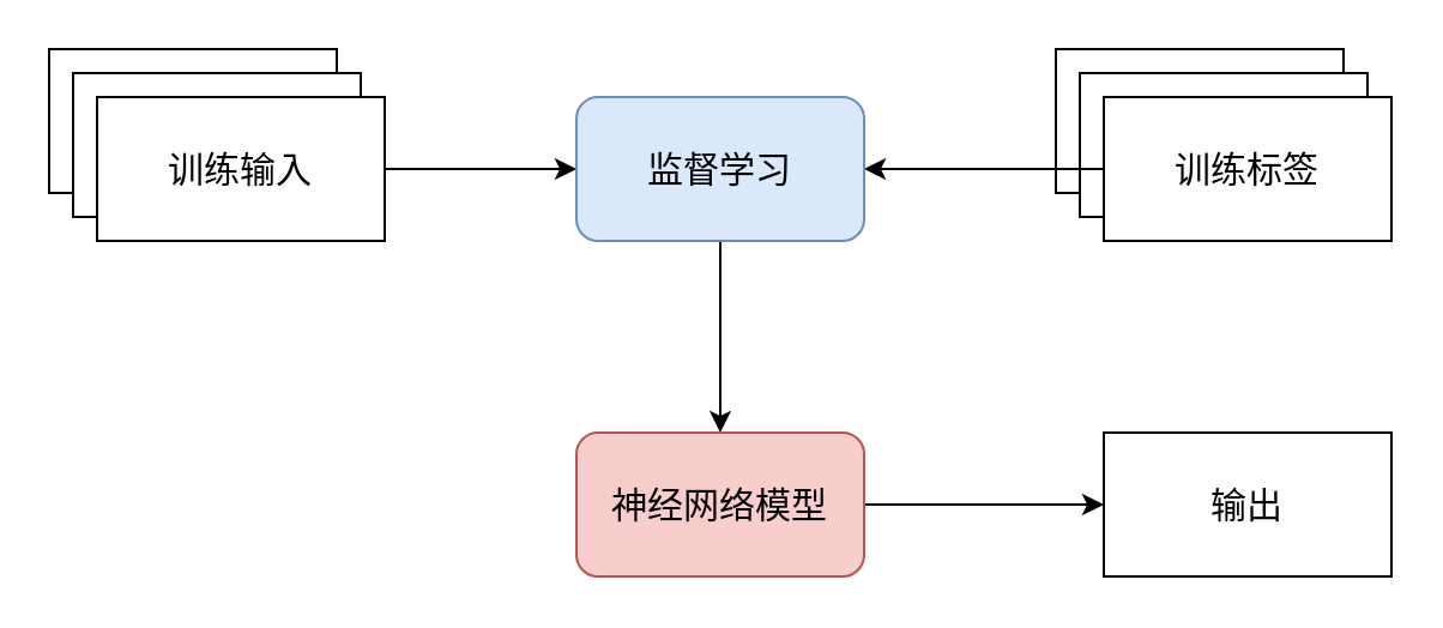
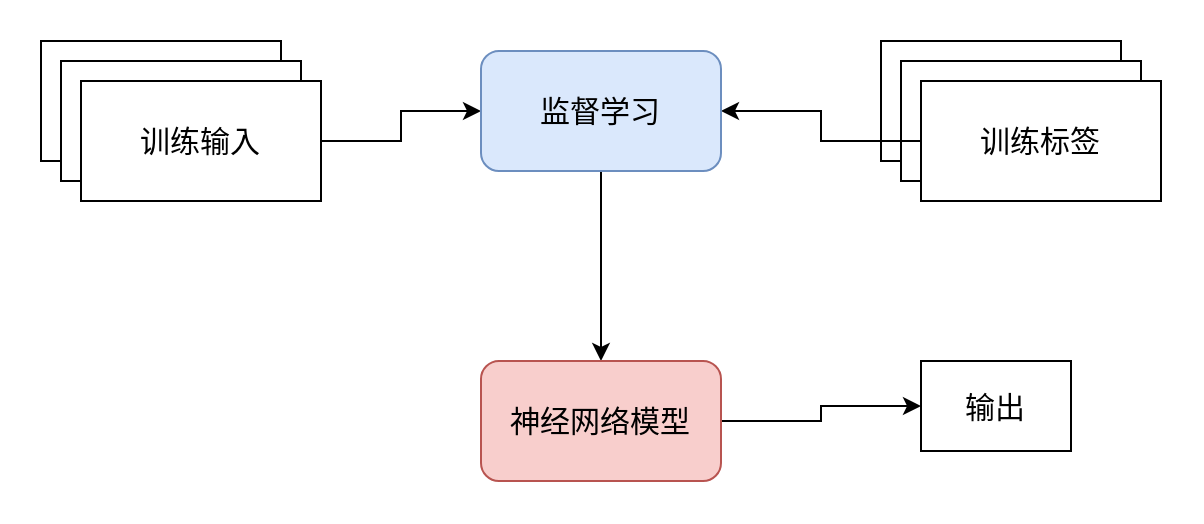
- <mxCell id="12" value="&lt;font style=&quot;font-size: 15px;&quot;&gt;监督学习&lt;/font&gt;" style="rounded=1;whiteSpace=wrap;html=1;fillColor=#dae8fc;strokeColor=#6c8ebf;" vertex="1" parent="1"><mxGeometry x="240" y="40" width="120" height="60" as="geometry" /></mxCell>
+ <mxCell id="12" value="&lt;font style=&quot;font-size: 15px;&quot;&gt;监督学习&lt;/font&gt;" style="rounded=1;whiteSpace=wrap;html=1;fillColor=#dae8fc;strokeColor=#6c8ebf;" vertex="1" parent="1"><mxGeometry x="240" y="25" width="120" height="60" as="geometry" /></mxCell>
- <mxCell id="10" value="&lt;font style=&quot;font-size: 15px;&quot;&gt;输出&lt;/font&gt;" style="rounded=0;whiteSpace=wrap;html=1;" vertex="1" parent="1"><mxGeometry x="460" y="180" width="120" height="60" as="geometry" /></mxCell>
+ <mxCell id="10" value="&lt;font style=&quot;font-size: 15px;&quot;&gt;输出&lt;/font&gt;" style="rounded=0;whiteSpace=wrap;html=1;" vertex="1" parent="1"><mxGeometry x="460" y="180" width="75" height="45" as="geometry" /></mxCell>
